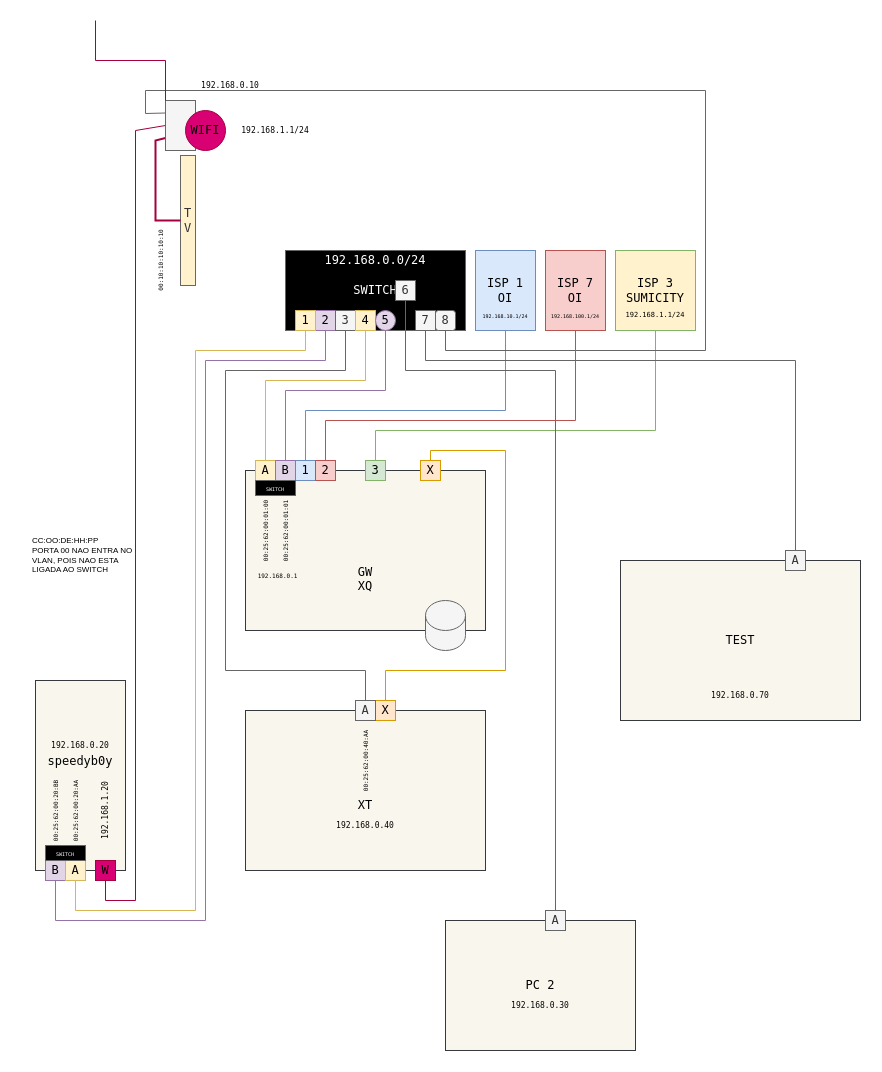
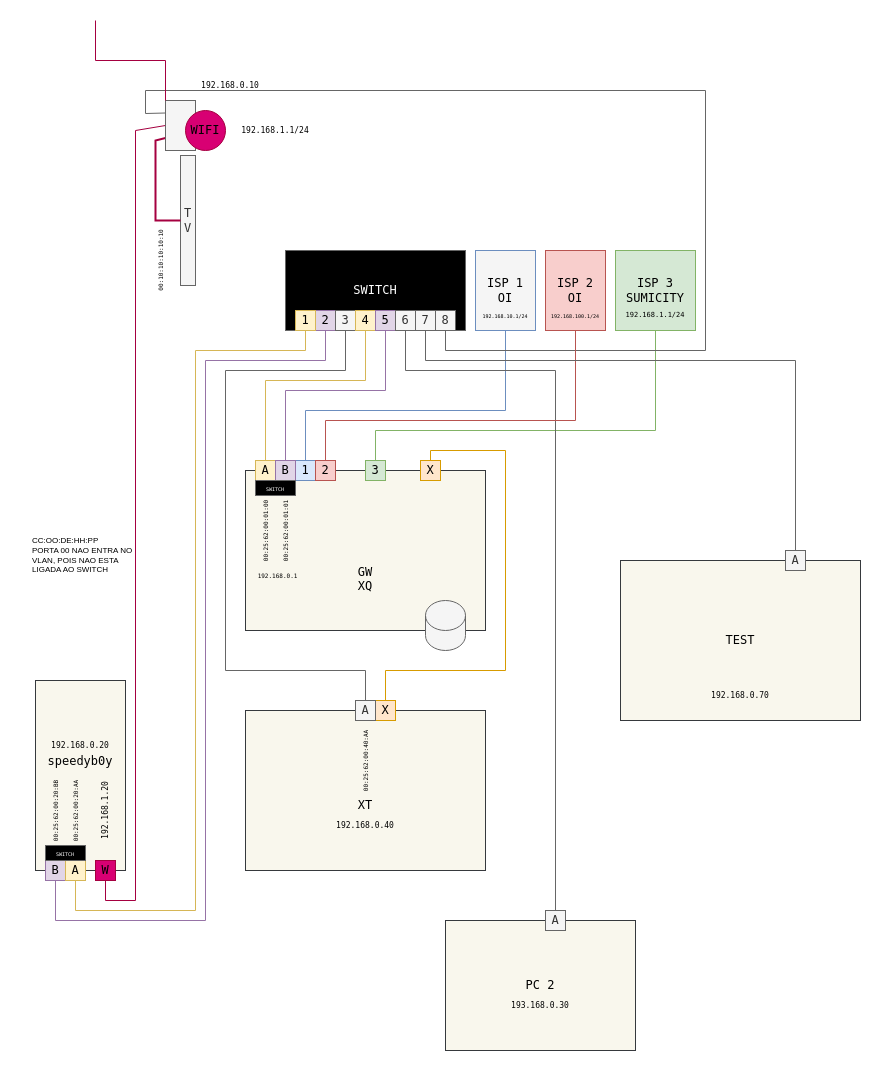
- <mxCell id="12" value="&lt;div&gt;T&lt;/div&gt;&lt;div&gt;V&lt;/div&gt;" style="rounded=0;whiteSpace=wrap;html=1;fontFamily=Monospace;fillColor=#fff2cc;fontColor=#333333;strokeColor=#666666;" parent="1" vertex="1"><mxGeometry x="180" y="155" width="15" height="130" as="geometry" /></mxCell>
+ <mxCell id="12" value="&lt;div&gt;T&lt;/div&gt;&lt;div&gt;V&lt;/div&gt;" style="rounded=0;whiteSpace=wrap;html=1;fontFamily=Monospace;fillColor=#f5f5f5;fontColor=#333333;strokeColor=#666666;" parent="1" vertex="1"><mxGeometry x="180" y="155" width="15" height="130" as="geometry" /></mxCell>
- <mxCell id="30" value="192.168.0.0/24" style="text;html=1;strokeColor=none;fillColor=none;align=center;verticalAlign=middle;whiteSpace=wrap;rounded=0;fontFamily=Monospace;fontColor=#FFFFFF;" parent="1" vertex="1"><mxGeometry x="285" y="250" width="180" height="20" as="geometry" /></mxCell>
- <mxCell id="46" value="6" style="rounded=0;whiteSpace=wrap;html=1;fillColor=#f5f5f5;strokeColor=#666666;fontFamily=Monospace;fontColor=#333333;" parent="1" vertex="1"><mxGeometry x="395" y="280" width="20" height="20" as="geometry" /></mxCell>
+ <mxCell id="46" value="6" style="rounded=0;whiteSpace=wrap;html=1;fillColor=#f5f5f5;strokeColor=#666666;fontFamily=Monospace;fontColor=#333333;" parent="1" vertex="1"><mxGeometry x="395" y="310" width="20" height="20" as="geometry" /></mxCell>
- <mxCell id="26" value="&lt;div&gt;ISP 1&lt;/div&gt;&lt;div&gt;OI&lt;br&gt;&lt;/div&gt;" style="rounded=0;whiteSpace=wrap;html=1;fillColor=#dae8fc;strokeColor=#6c8ebf;fontFamily=Monospace;" parent="1" vertex="1"><mxGeometry x="475" y="250" width="60" height="80" as="geometry" /></mxCell>
+ <mxCell id="26" value="&lt;div&gt;ISP 1&lt;/div&gt;&lt;div&gt;OI&lt;br&gt;&lt;/div&gt;" style="rounded=0;whiteSpace=wrap;html=1;fillColor=#f5f5f5;strokeColor=#6c8ebf;fontFamily=Monospace;" parent="1" vertex="1"><mxGeometry x="475" y="250" width="60" height="80" as="geometry" /></mxCell>
- <mxCell id="24" value="&lt;div&gt;ISP 7&lt;/div&gt;&lt;div&gt;OI&lt;br&gt;&lt;/div&gt;" style="rounded=0;whiteSpace=wrap;html=1;fillColor=#f8cecc;strokeColor=#b85450;fontFamily=Monospace;" parent="1" vertex="1"><mxGeometry x="545" y="250" width="60" height="80" as="geometry" /></mxCell>
+ <mxCell id="24" value="&lt;div&gt;ISP 2&lt;/div&gt;&lt;div&gt;OI&lt;br&gt;&lt;/div&gt;" style="rounded=0;whiteSpace=wrap;html=1;fillColor=#f8cecc;strokeColor=#b85450;fontFamily=Monospace;" parent="1" vertex="1"><mxGeometry x="545" y="250" width="60" height="80" as="geometry" /></mxCell>
- <mxCell id="32" value="&lt;div&gt;ISP 3&lt;br&gt;&lt;/div&gt;&lt;div&gt;SUMICITY&lt;/div&gt;" style="rounded=0;whiteSpace=wrap;html=1;fillColor=#fff2cc;strokeColor=#82b366;fontFamily=Monospace;" parent="1" vertex="1"><mxGeometry x="615" y="250" width="80" height="80" as="geometry" /></mxCell>
+ <mxCell id="32" value="&lt;div&gt;ISP 3&lt;br&gt;&lt;/div&gt;&lt;div&gt;SUMICITY&lt;/div&gt;" style="rounded=0;whiteSpace=wrap;html=1;fillColor=#d5e8d4;strokeColor=#82b366;fontFamily=Monospace;" parent="1" vertex="1"><mxGeometry x="615" y="250" width="80" height="80" as="geometry" /></mxCell>
- <mxCell id="22" value="5" style="ellipse;whiteSpace=wrap;html=1;fillColor=#e1d5e7;strokeColor=#9673a6;fontFamily=Monospace;" parent="1" vertex="1"><mxGeometry x="375" y="310" width="20" height="20" as="geometry" /></mxCell>
+ <mxCell id="22" value="5" style="rounded=0;whiteSpace=wrap;html=1;fillColor=#e1d5e7;strokeColor=#9673a6;fontFamily=Monospace;" parent="1" vertex="1"><mxGeometry x="375" y="310" width="20" height="20" as="geometry" /></mxCell>
- <mxCell id="23" value="8" style="whiteSpace=wrap;html=1;fillColor=#f5f5f5;strokeColor=#666666;fontFamily=Monospace;fontColor=#333333;rounded=1;" parent="1" vertex="1"><mxGeometry x="435" y="310" width="20" height="20" as="geometry" /></mxCell>
+ <mxCell id="23" value="8" style="rounded=0;whiteSpace=wrap;html=1;fillColor=#f5f5f5;strokeColor=#666666;fontFamily=Monospace;fontColor=#333333;" parent="1" vertex="1"><mxGeometry x="435" y="310" width="20" height="20" as="geometry" /></mxCell>
- <mxCell id="37" value="192.168.0.30" style="text;html=1;strokeColor=none;fillColor=none;align=center;verticalAlign=middle;whiteSpace=wrap;rounded=0;fontSize=8;fontFamily=Monospace;" parent="1" vertex="1"><mxGeometry x="505" y="1000" width="70" height="10" as="geometry" /></mxCell>
+ <mxCell id="37" value="193.168.0.30" style="text;html=1;strokeColor=none;fillColor=none;align=center;verticalAlign=middle;whiteSpace=wrap;rounded=0;fontSize=8;fontFamily=Monospace;" parent="1" vertex="1"><mxGeometry x="505" y="1000" width="70" height="10" as="geometry" /></mxCell>
